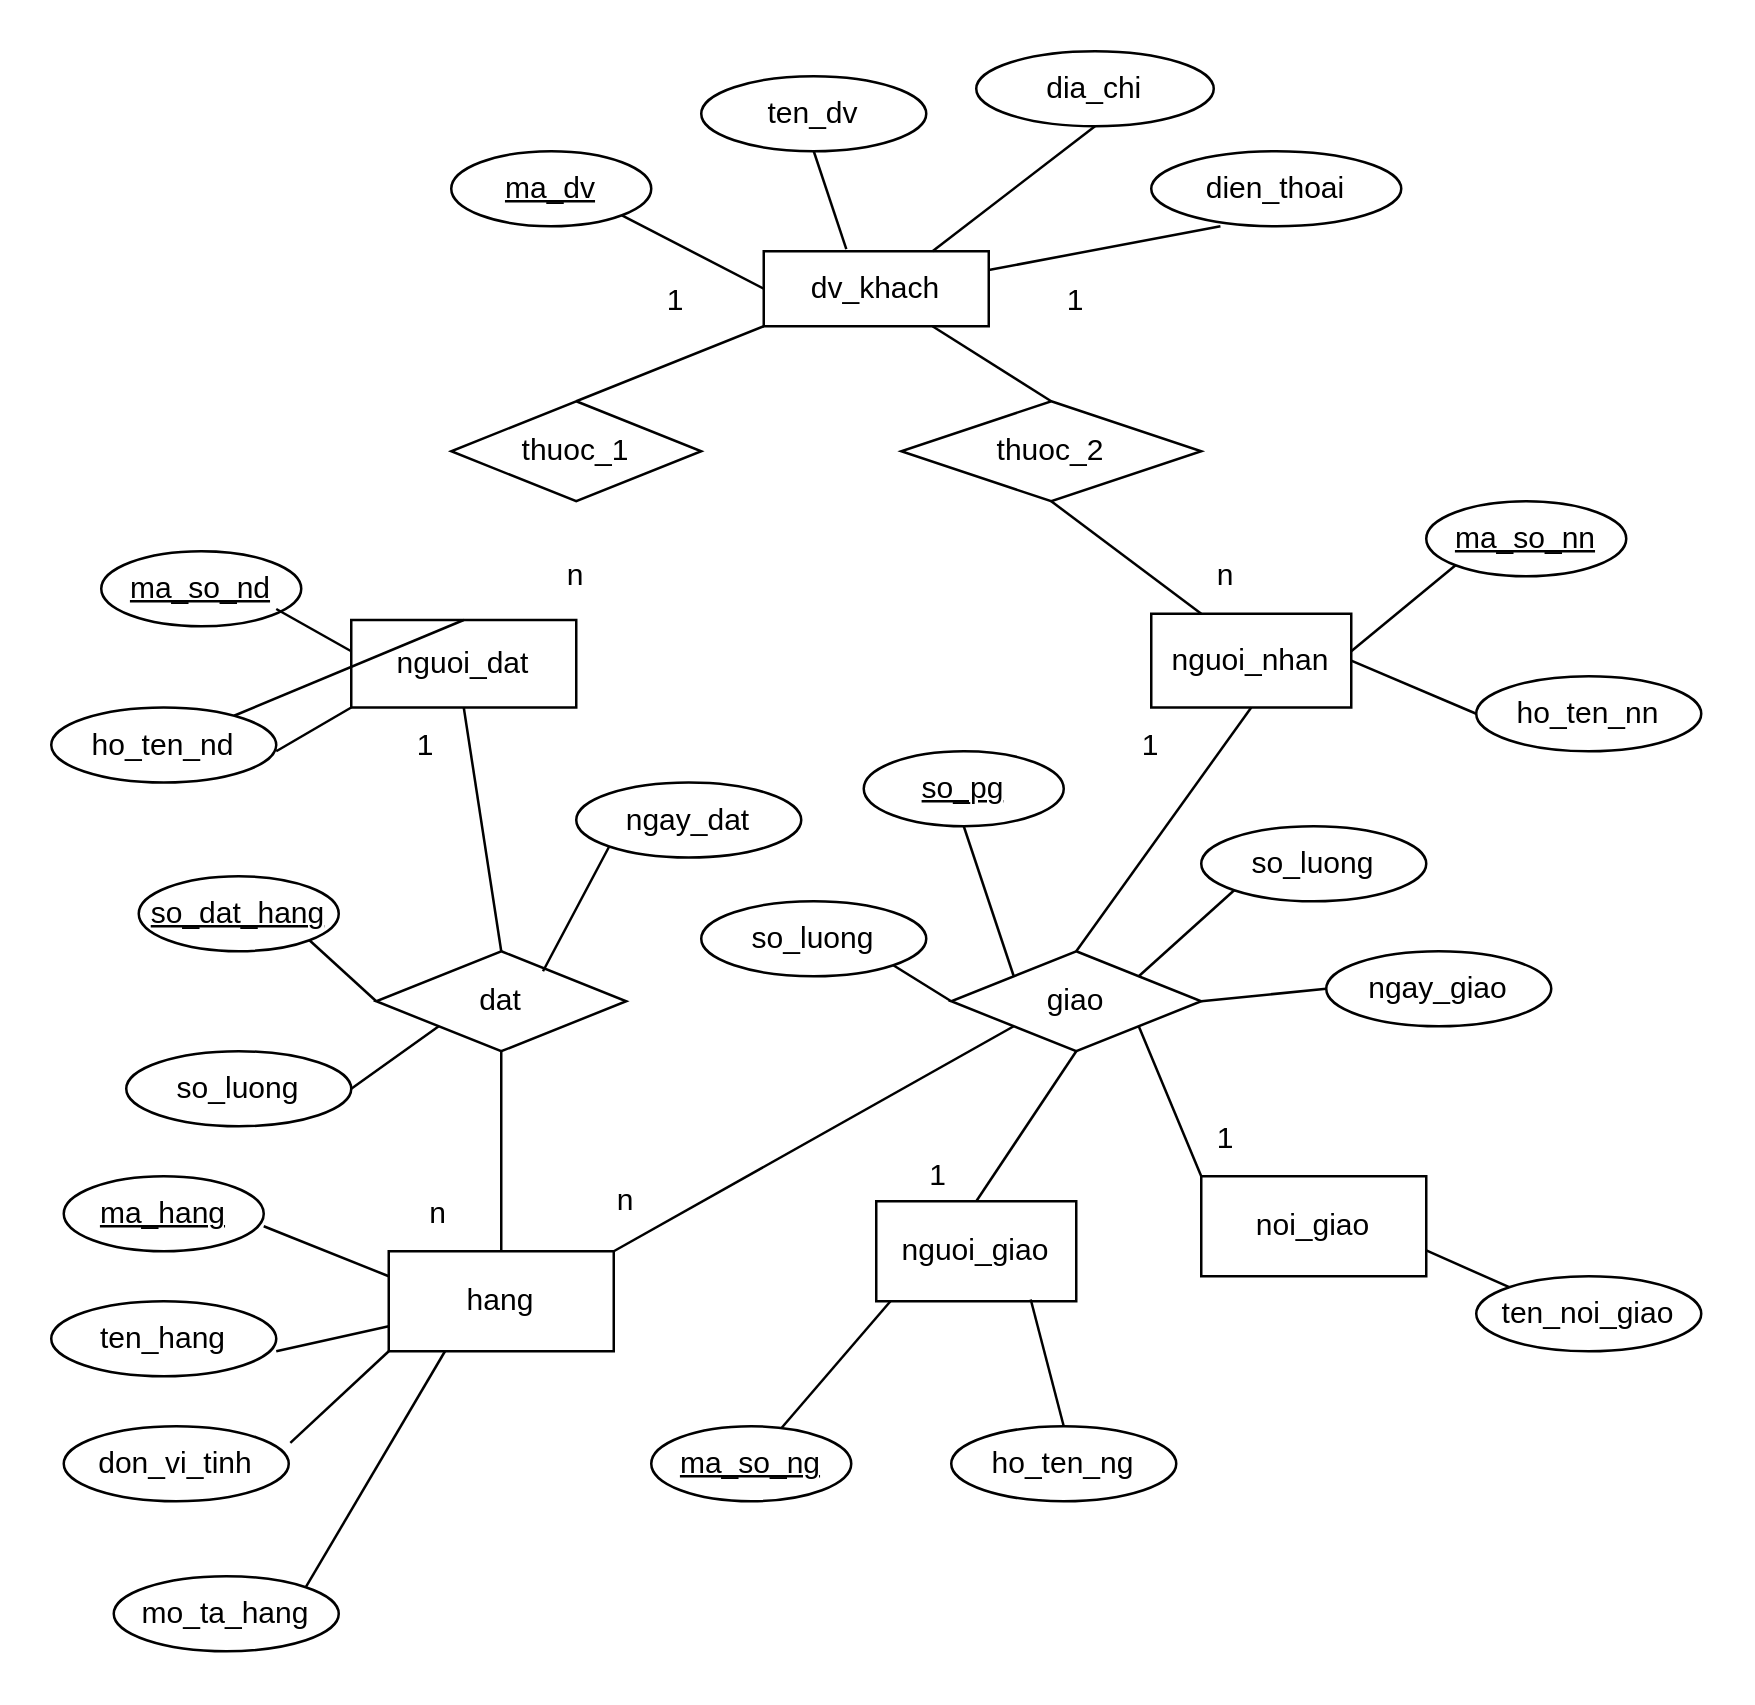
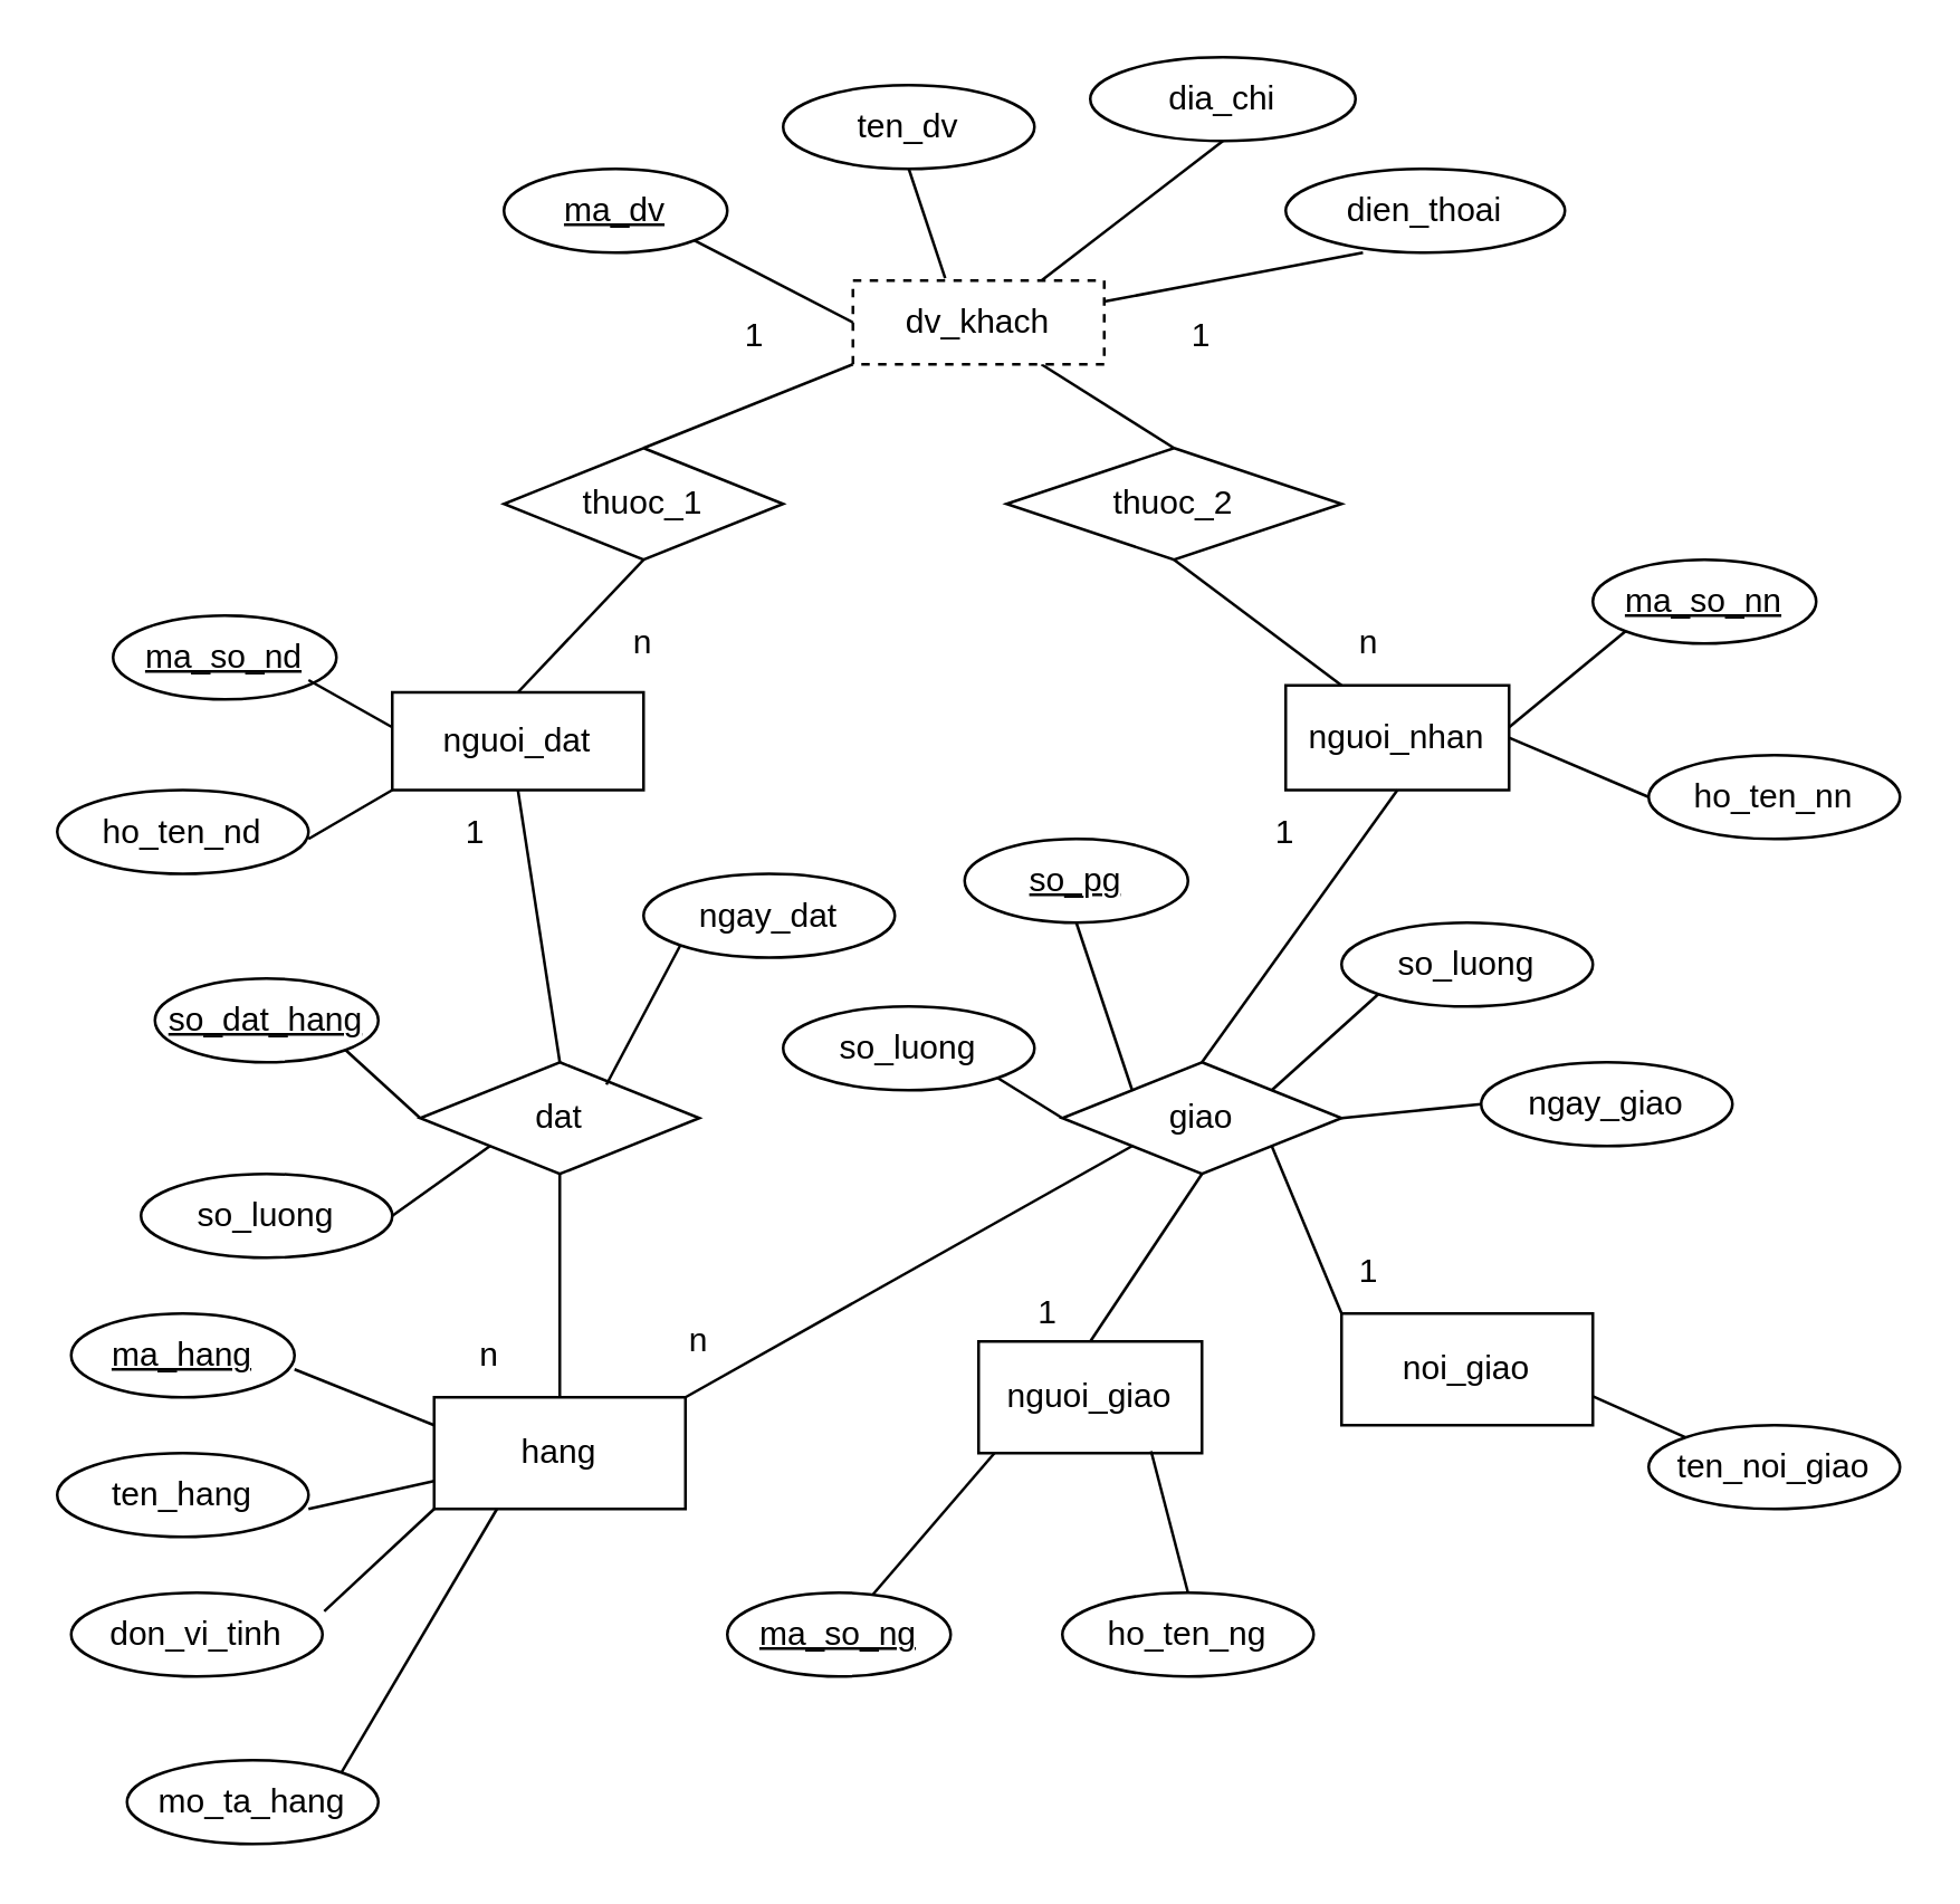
- <mxCell id="62" value="dv_khach" style="rounded=0;whiteSpace=wrap;html=1;" vertex="1" parent="2"><mxGeometry x="285" y="80" width="90" height="30" as="geometry" /></mxCell>
+ <mxCell id="62" value="dv_khach" style="rounded=0;whiteSpace=wrap;html=1;dashed=1;" vertex="1" parent="2"><mxGeometry x="285" y="80" width="90" height="30" as="geometry" /></mxCell>
- <mxCell id="18" value="" style="endArrow=none;html=1;rounded=0;exitX=0.5;exitY=0;exitDx=0;exitDy=0;" edge="1" parent="2" source="4" target="7"><mxGeometry as="geometry"><mxPoint x="295" y="100" as="sourcePoint" /><mxPoint x="220" y="150" as="targetPoint" /></mxGeometry></mxCell>
+ <mxCell id="18" value="" style="endArrow=none;html=1;rounded=0;entryX=0.5;entryY=1;entryDx=0;entryDy=0;exitX=0.5;exitY=0;exitDx=0;exitDy=0;" edge="1" parent="2" source="4" target="13"><mxGeometry as="geometry"><mxPoint x="295" y="100" as="sourcePoint" /><mxPoint x="220" y="150" as="targetPoint" /></mxGeometry></mxCell>
